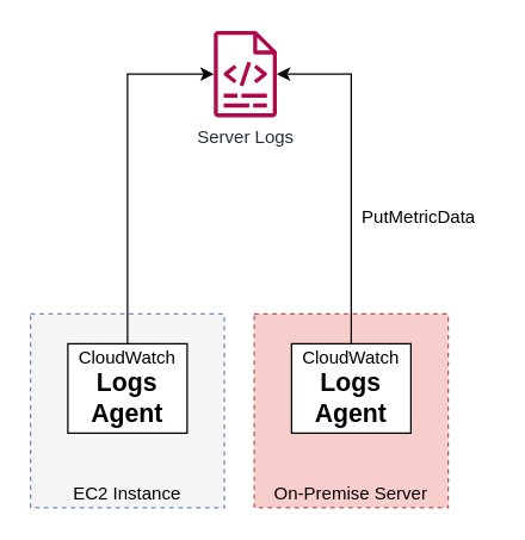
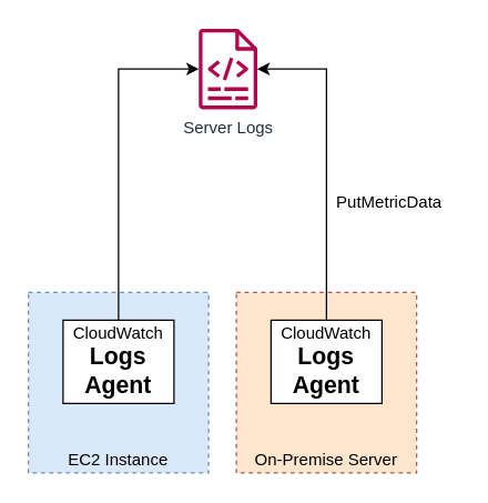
- <mxCell id="4" value="EC2 Instance" style="fillColor=#f5f5f5;strokeColor=#6c8ebf;dashed=1;verticalAlign=bottom;fontStyle=0;whiteSpace=wrap;html=1;" vertex="1" parent="1"><mxGeometry x="20" y="210" width="130" height="130" as="geometry" /></mxCell>
+ <mxCell id="4" value="EC2 Instance" style="fillColor=#dae8fc;strokeColor=#6c8ebf;dashed=1;verticalAlign=bottom;fontStyle=0;whiteSpace=wrap;html=1;" vertex="1" parent="1"><mxGeometry x="20" y="210" width="130" height="130" as="geometry" /></mxCell>
- <mxCell id="3" value="On-Premise Server" style="fillColor=#f8cecc;strokeColor=#b85450;dashed=1;verticalAlign=bottom;fontStyle=0;whiteSpace=wrap;html=1;" vertex="1" parent="1"><mxGeometry x="170" y="210" width="130" height="130" as="geometry" /></mxCell>
+ <mxCell id="3" value="On-Premise Server" style="fillColor=#ffe6cc;strokeColor=#b85450;dashed=1;verticalAlign=bottom;fontStyle=0;whiteSpace=wrap;html=1;" vertex="1" parent="1"><mxGeometry x="170" y="210" width="130" height="130" as="geometry" /></mxCell>
